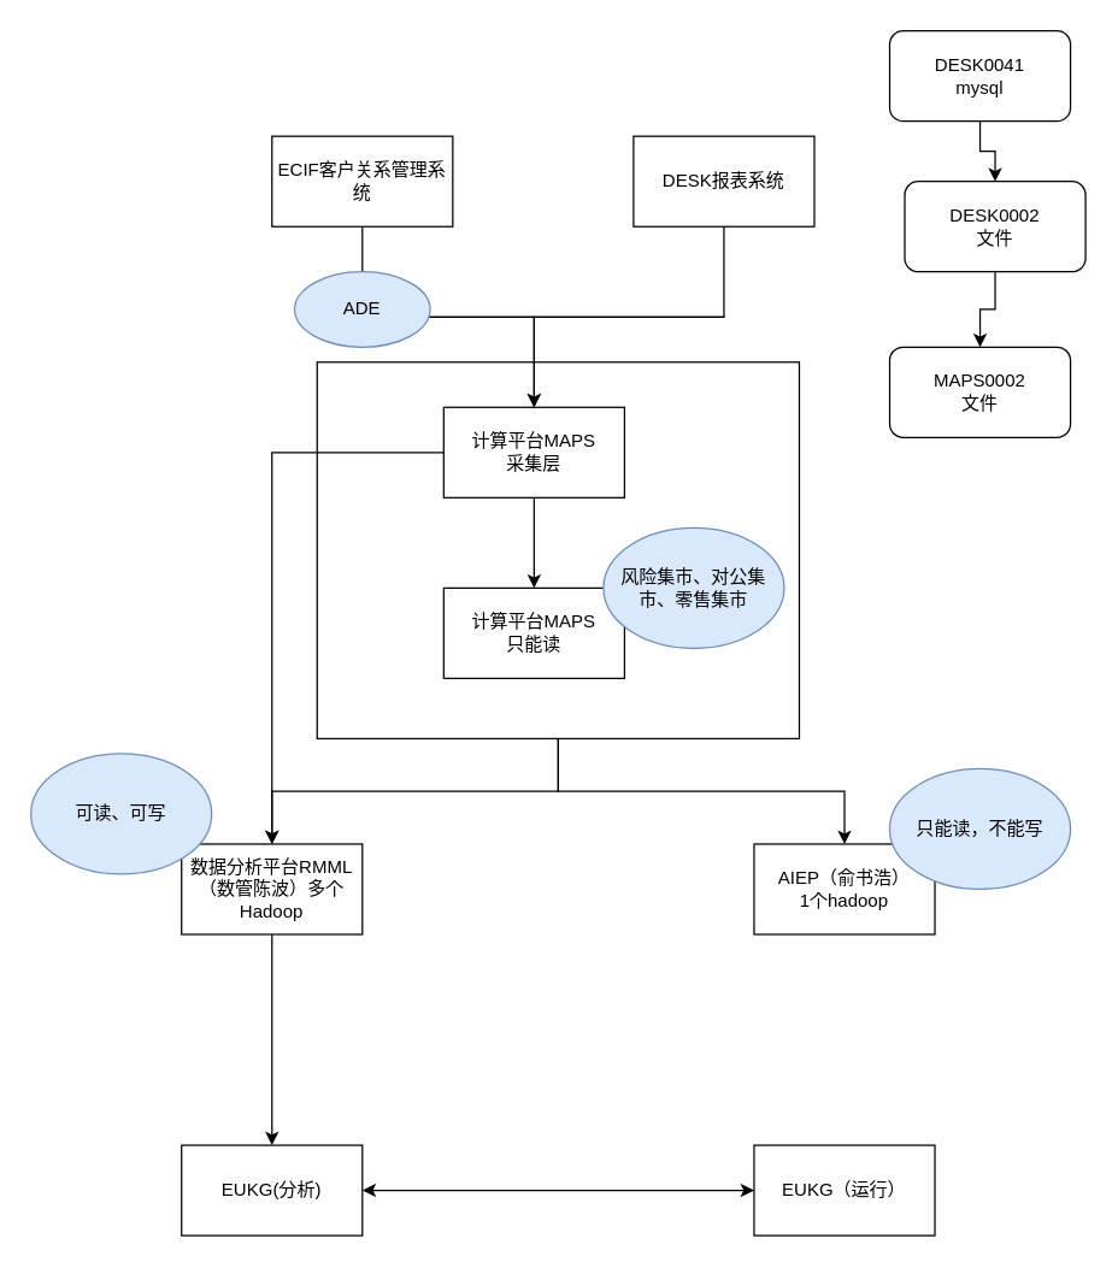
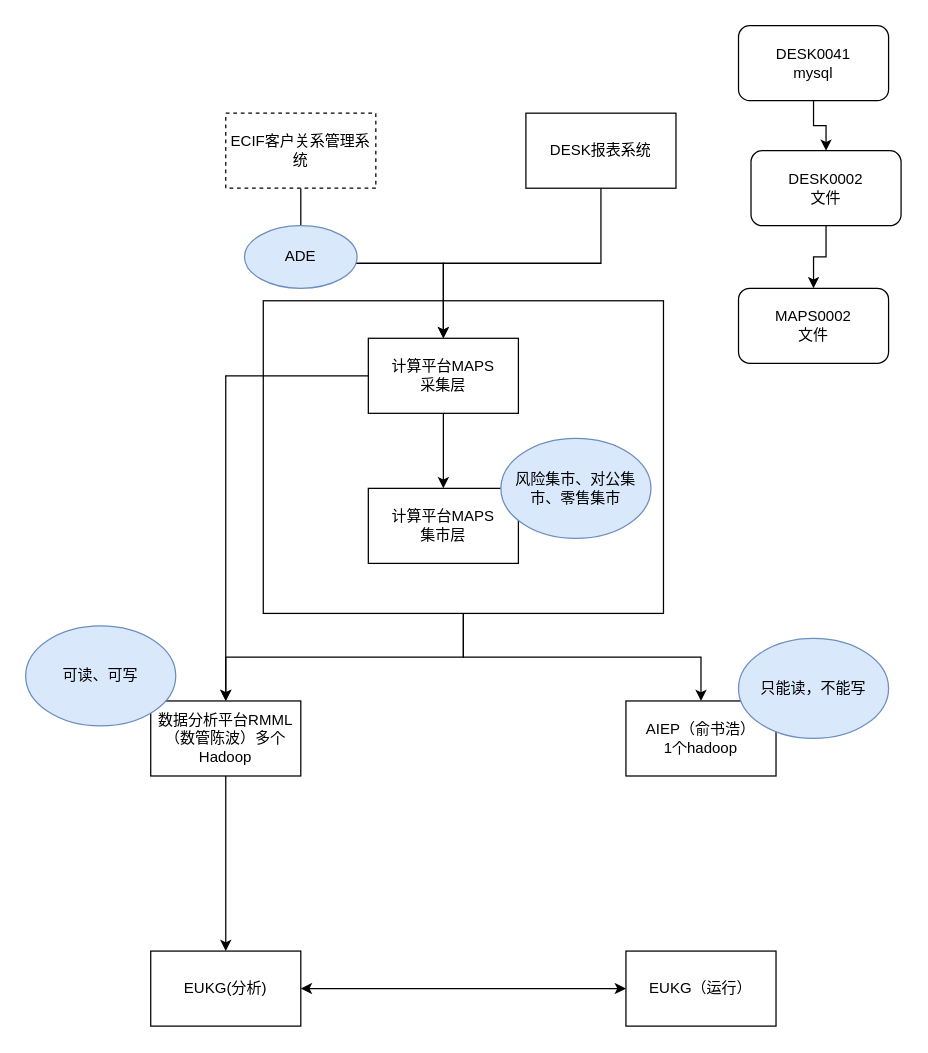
- <mxCell id="16" value="ECIF客户关系管理系统" style="rounded=0;whiteSpace=wrap;html=1;" parent="1" vertex="1"><mxGeometry x="180" y="90" width="120" height="60" as="geometry" /></mxCell>
+ <mxCell id="16" value="ECIF客户关系管理系统" style="rounded=0;whiteSpace=wrap;html=1;dashed=1;" parent="1" vertex="1"><mxGeometry x="180" y="90" width="120" height="60" as="geometry" /></mxCell>
- <mxCell id="11" value="计算平台MAPS&lt;br&gt;只能读" style="rounded=0;whiteSpace=wrap;html=1;" parent="1" vertex="1"><mxGeometry x="294" y="390" width="120" height="60" as="geometry" /></mxCell>
+ <mxCell id="11" value="计算平台MAPS&lt;br&gt;集市层" style="rounded=0;whiteSpace=wrap;html=1;" parent="1" vertex="1"><mxGeometry x="294" y="390" width="120" height="60" as="geometry" /></mxCell>
